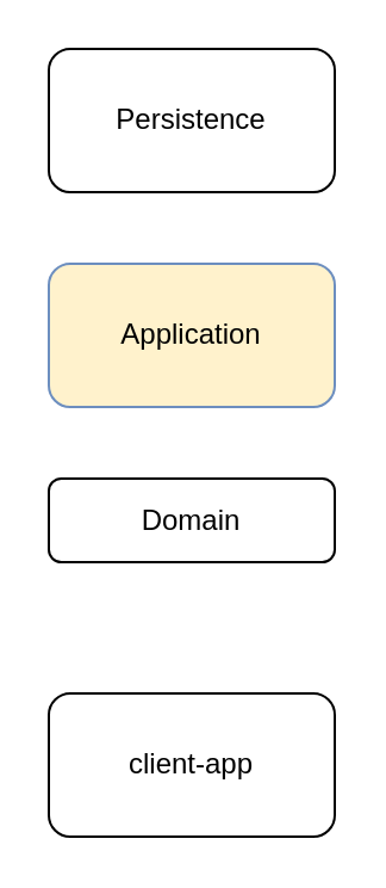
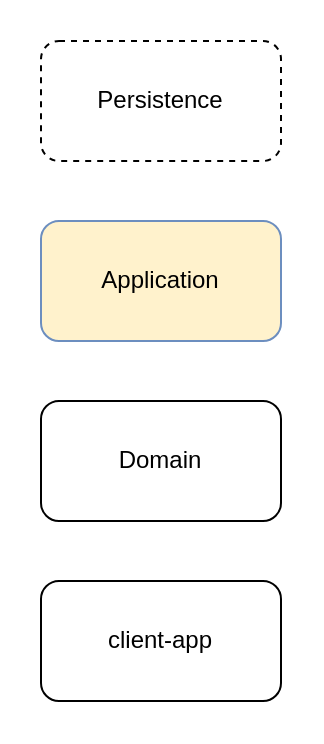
- <mxCell id="5" value="Persistence" style="rounded=1;whiteSpace=wrap;html=1;" parent="1" vertex="1"><mxGeometry x="20" y="20" width="120" height="60" as="geometry" /></mxCell>
+ <mxCell id="5" value="Persistence" style="rounded=1;whiteSpace=wrap;html=1;dashed=1;" parent="1" vertex="1"><mxGeometry x="20" y="20" width="120" height="60" as="geometry" /></mxCell>
- <mxCell id="3" value="Domain" style="rounded=1;whiteSpace=wrap;html=1;" parent="1" vertex="1"><mxGeometry x="20" y="200" width="120" height="35" as="geometry" /></mxCell>
+ <mxCell id="3" value="Domain" style="rounded=1;whiteSpace=wrap;html=1;" parent="1" vertex="1"><mxGeometry x="20" y="200" width="120" height="60" as="geometry" /></mxCell>
